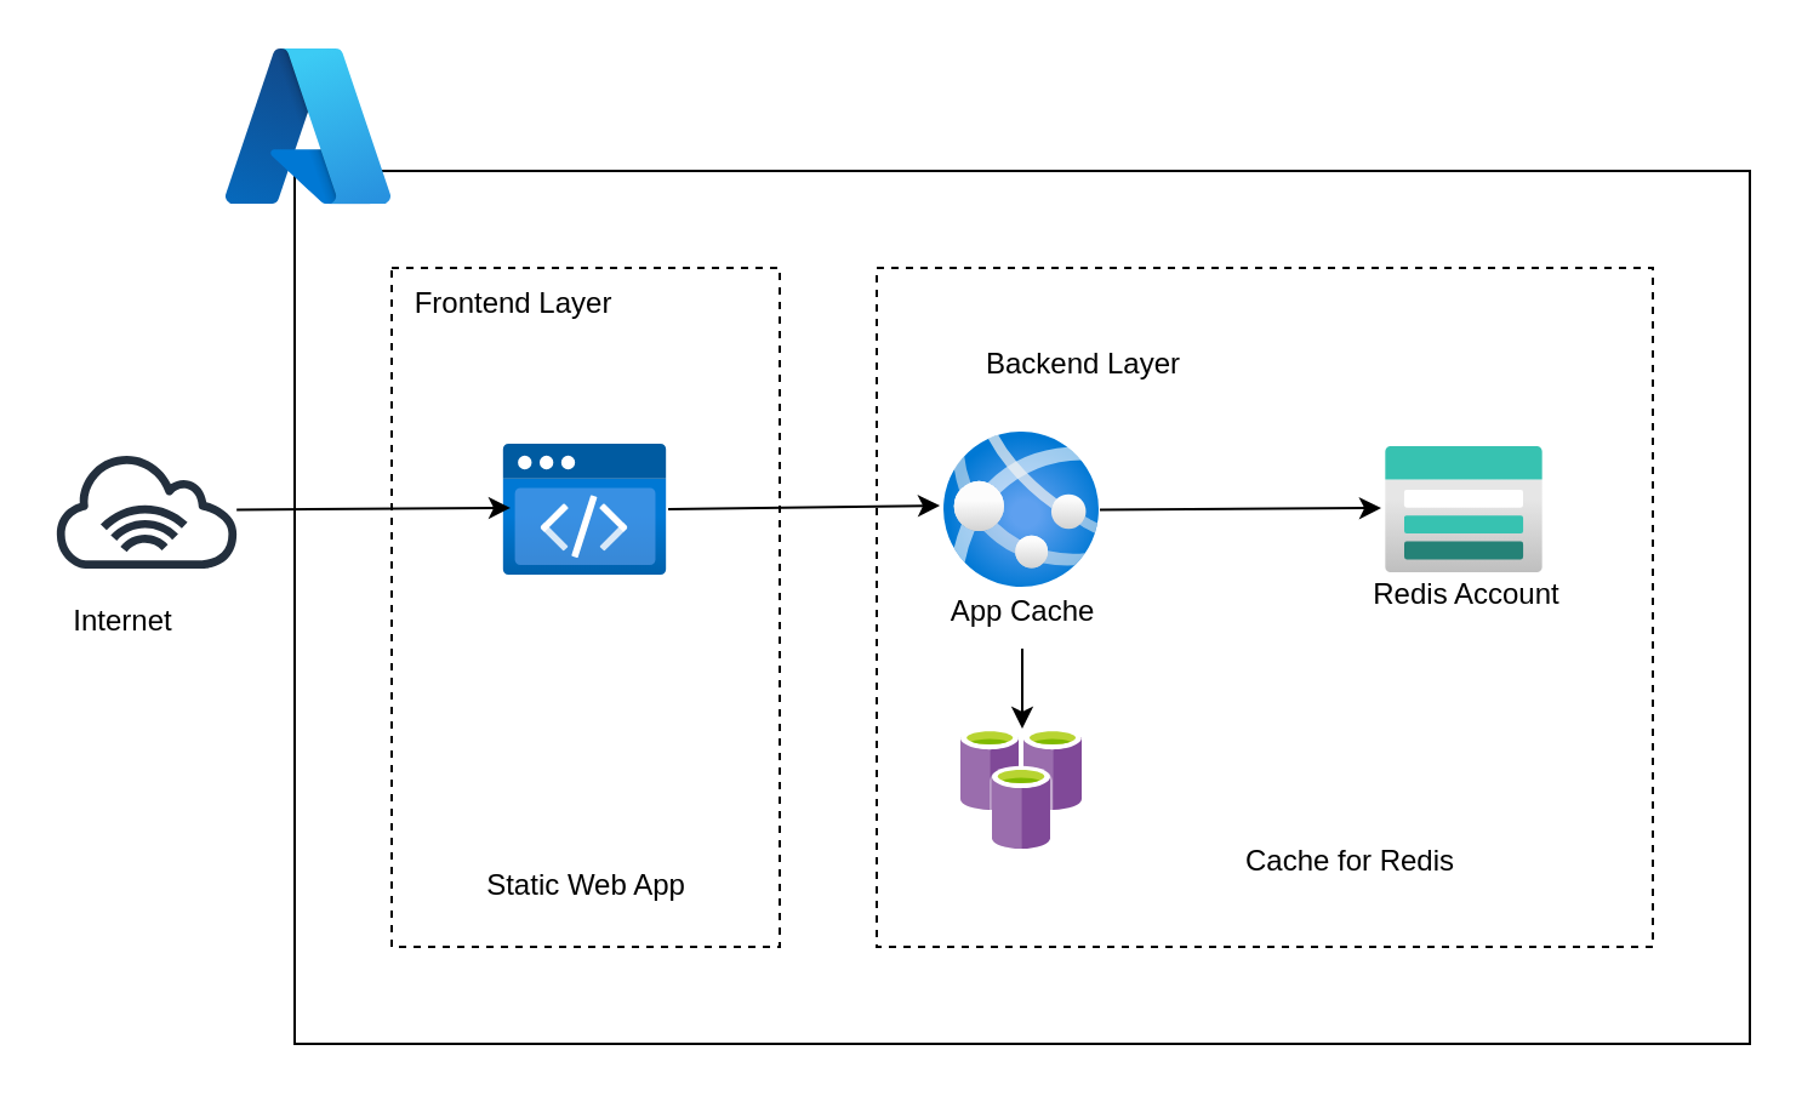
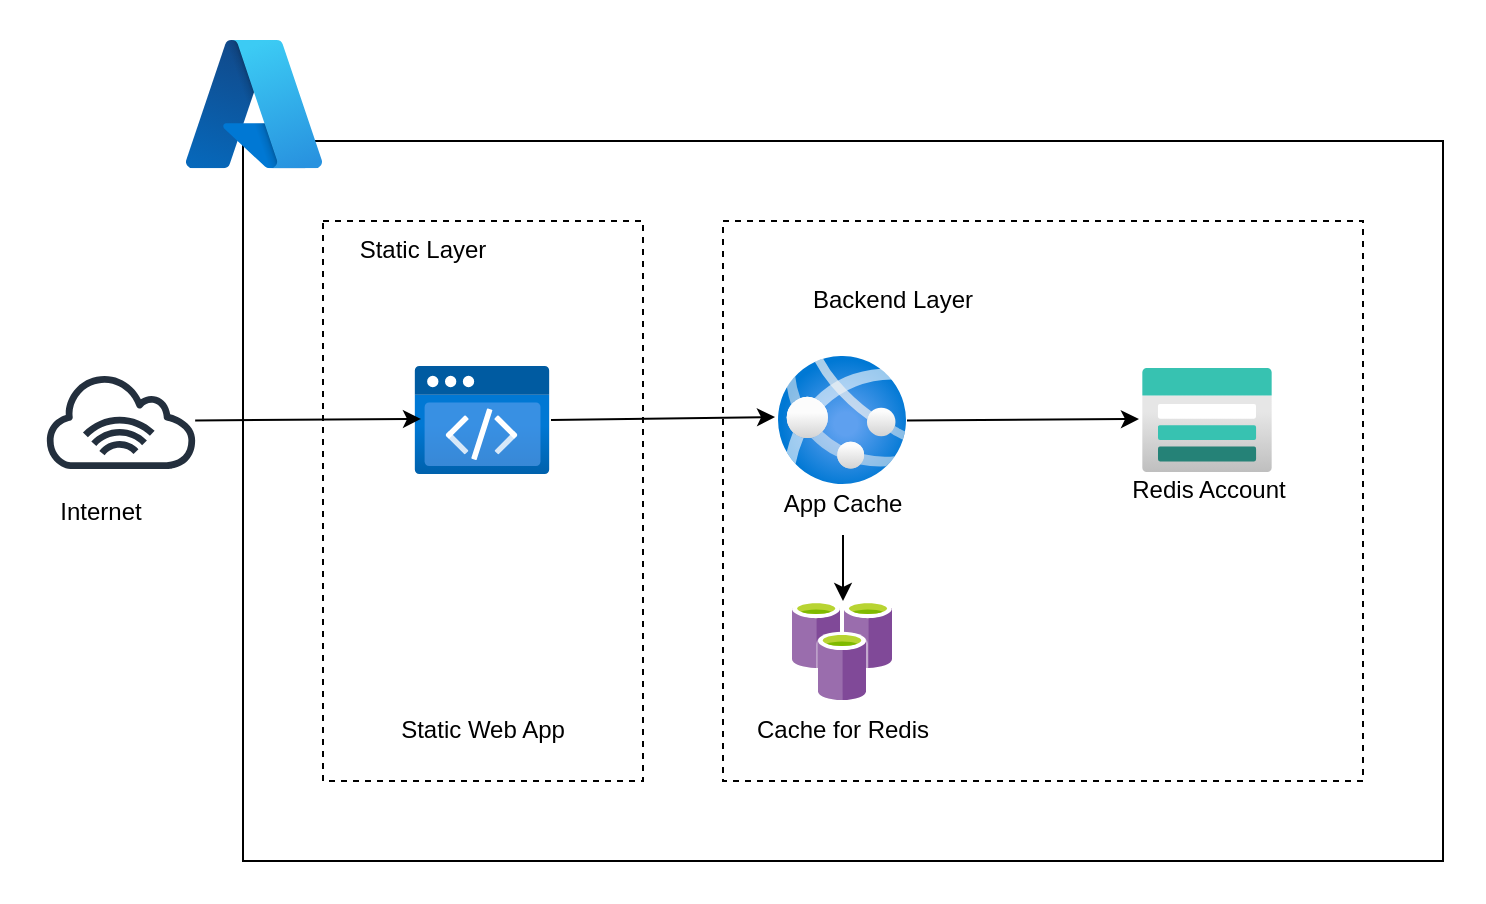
- <mxCell id="15" value="&lt;font style=&quot;color: light-dark(rgb(0, 0, 0), rgb(0, 0, 0));&quot;&gt;Frontend Layer&lt;/font&gt;" style="text;html=1;align=center;verticalAlign=middle;resizable=0;points=[];autosize=1;strokeColor=none;fillColor=none;" vertex="1" parent="1"><mxGeometry x="161" y="110" width="100" height="30" as="geometry" /></mxCell>
+ <mxCell id="15" value="&lt;font style=&quot;color: light-dark(rgb(0, 0, 0), rgb(0, 0, 0));&quot;&gt;Static Layer&lt;/font&gt;" style="text;html=1;align=center;verticalAlign=middle;resizable=0;points=[];autosize=1;strokeColor=none;fillColor=none;" vertex="1" parent="1"><mxGeometry x="161" y="110" width="100" height="30" as="geometry" /></mxCell>
- <mxCell id="6" value="&lt;font style=&quot;color: light-dark(rgb(0, 0, 0), rgb(0, 0, 0));&quot;&gt;Cache for Redis&lt;/font&gt;" style="text;html=1;align=center;verticalAlign=middle;resizable=0;points=[];autosize=1;strokeColor=none;fillColor=none;" vertex="1" parent="1"><mxGeometry x="501" y="340" width="110" height="30" as="geometry" /></mxCell>
+ <mxCell id="6" value="&lt;font style=&quot;color: light-dark(rgb(0, 0, 0), rgb(0, 0, 0));&quot;&gt;Cache for Redis&lt;/font&gt;" style="text;html=1;align=center;verticalAlign=middle;resizable=0;points=[];autosize=1;strokeColor=none;fillColor=none;" vertex="1" parent="1"><mxGeometry x="366" y="350" width="110" height="30" as="geometry" /></mxCell>
